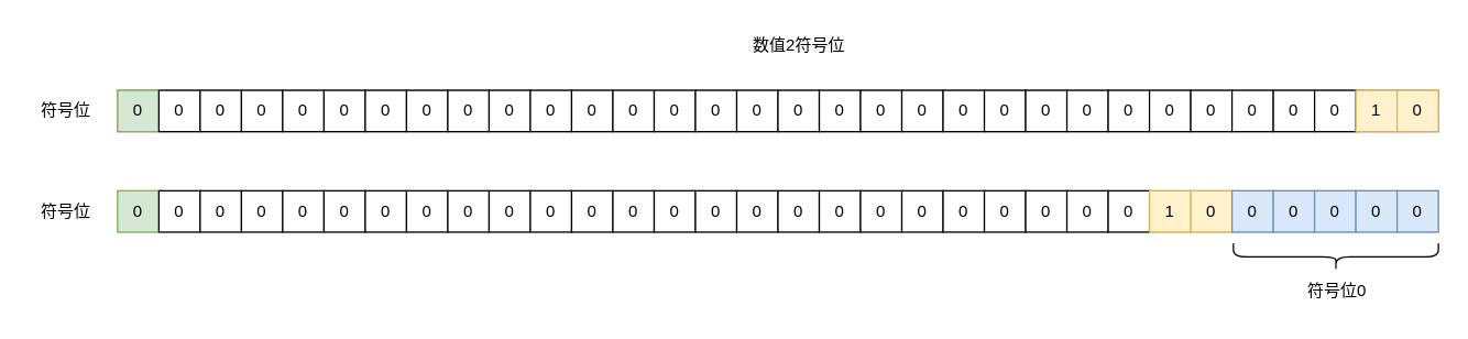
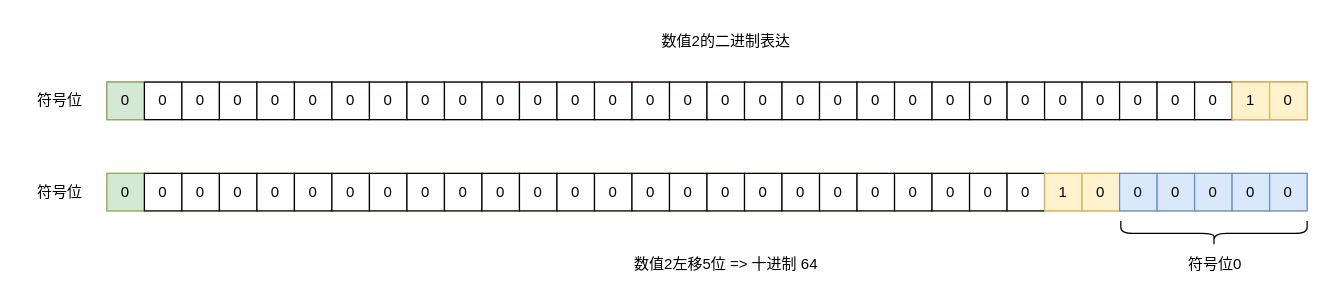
- <mxCell id="2" value="数值2符号位" style="text;html=1;align=center;verticalAlign=middle;resizable=0;points=[];autosize=1;strokeColor=none;fillColor=none;" parent="1" vertex="1"><mxGeometry x="519.5" y="20" width="121" height="26" as="geometry" /></mxCell>
+ <mxCell id="2" value="数值2的二进制表达" style="text;html=1;align=center;verticalAlign=middle;resizable=0;points=[];autosize=1;strokeColor=none;fillColor=none;" parent="1" vertex="1"><mxGeometry x="519.5" y="20" width="121" height="26" as="geometry" /></mxCell>
+ <mxCell id="69" value="数值2左移5位 =&amp;gt; 十进制 64" style="text;html=1;align=center;verticalAlign=middle;resizable=0;points=[];autosize=1;strokeColor=none;fillColor=none;" parent="1" vertex="1"><mxGeometry x="497.5" y="198" width="165" height="26" as="geometry" /></mxCell>
